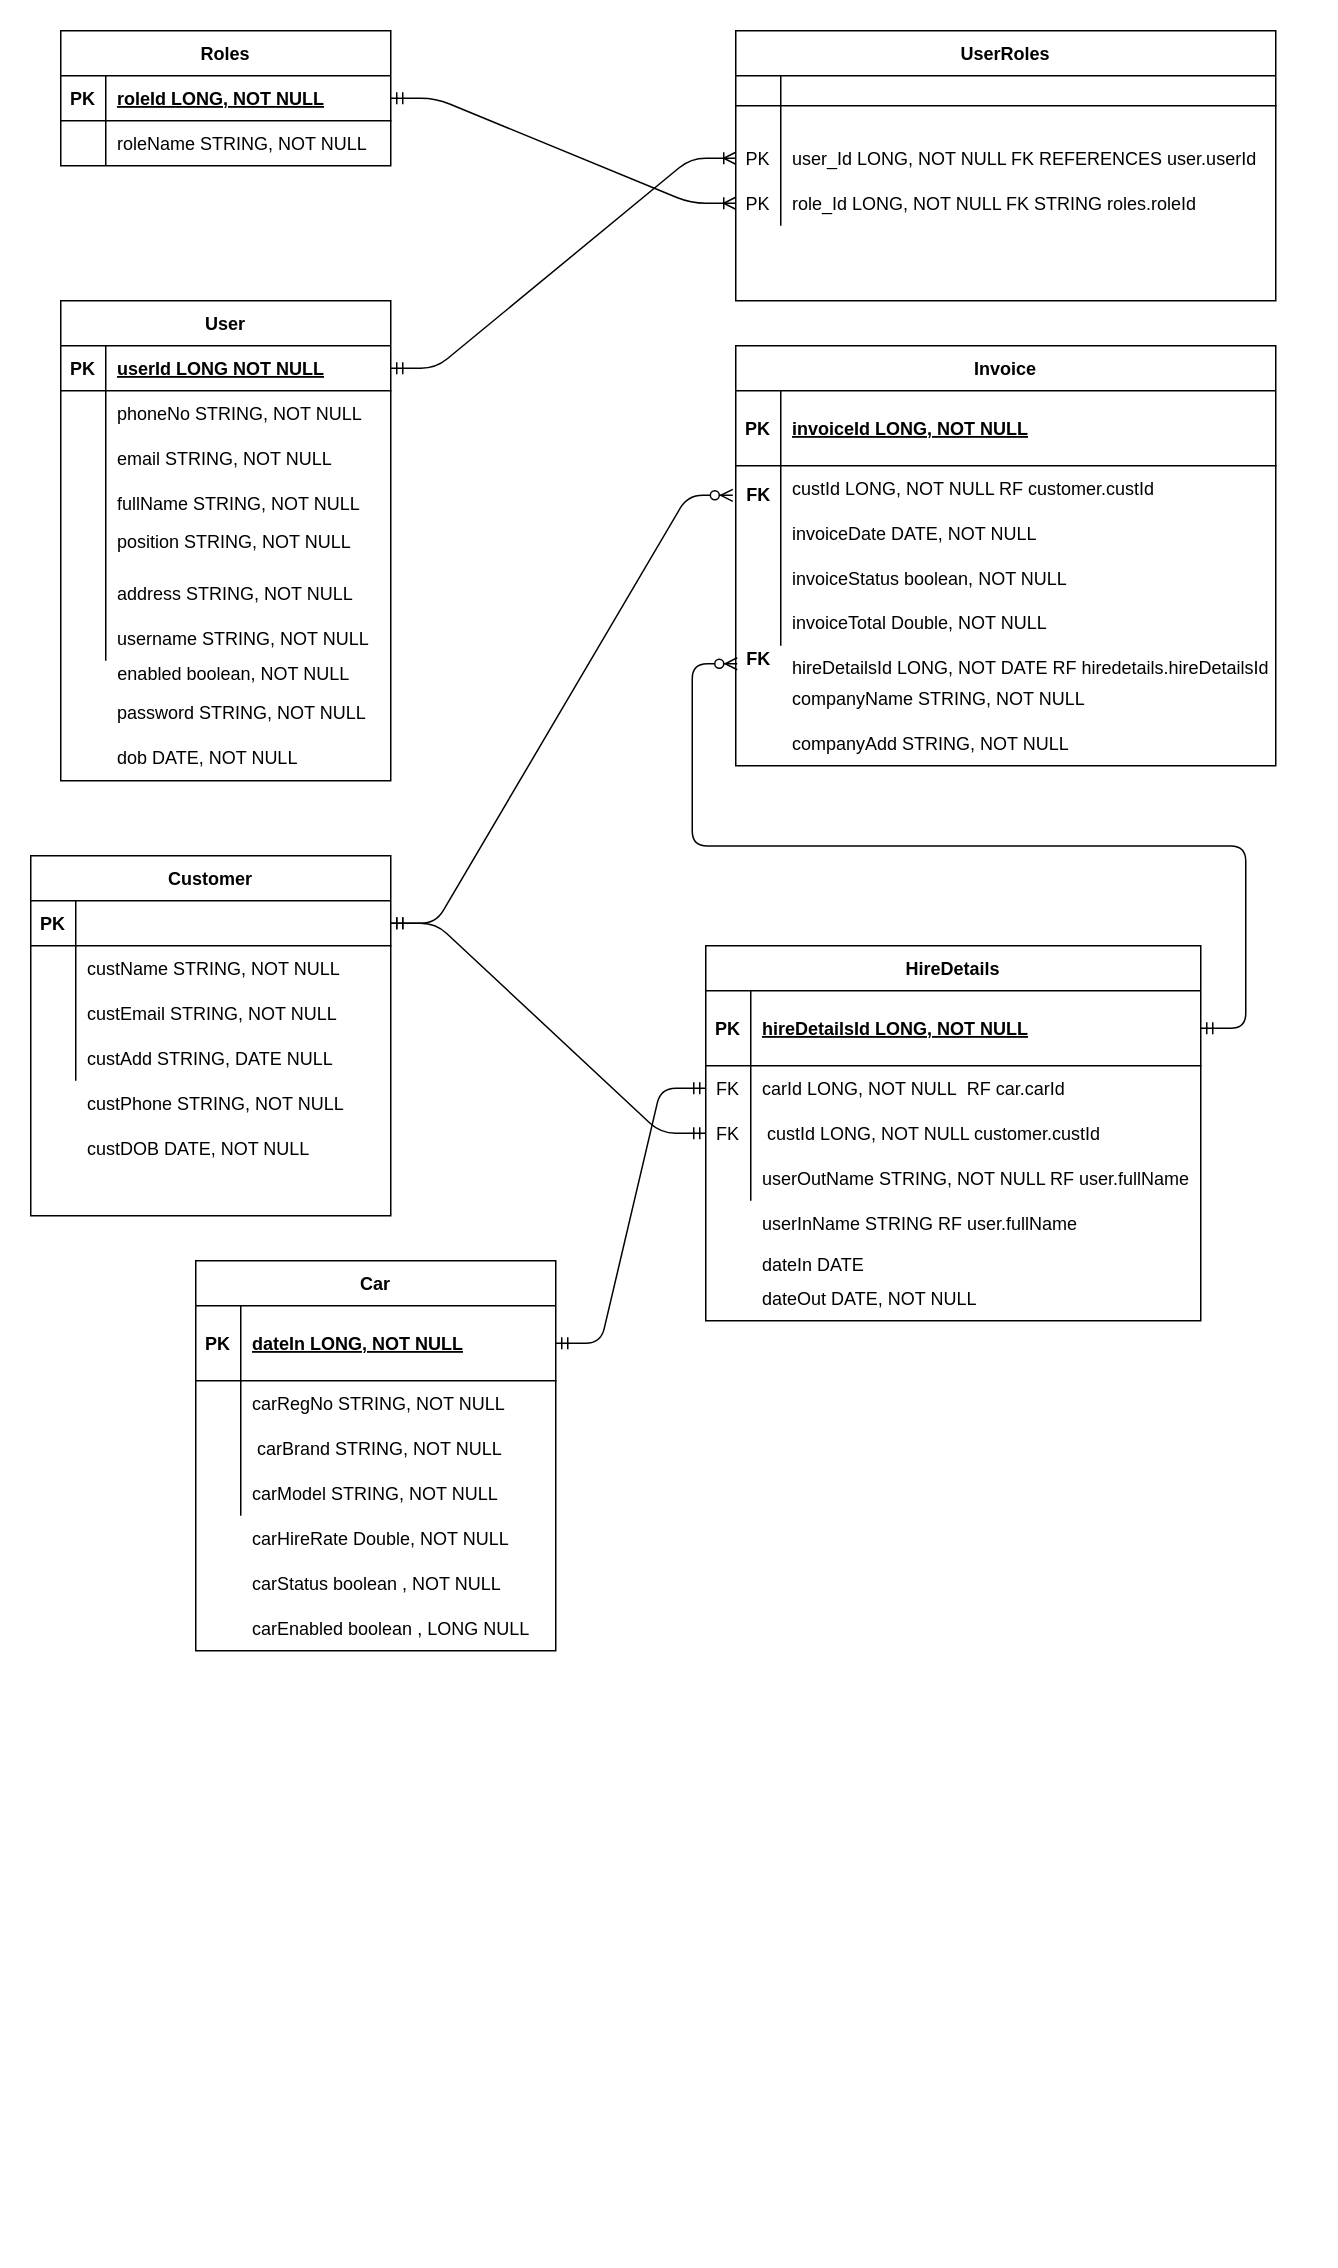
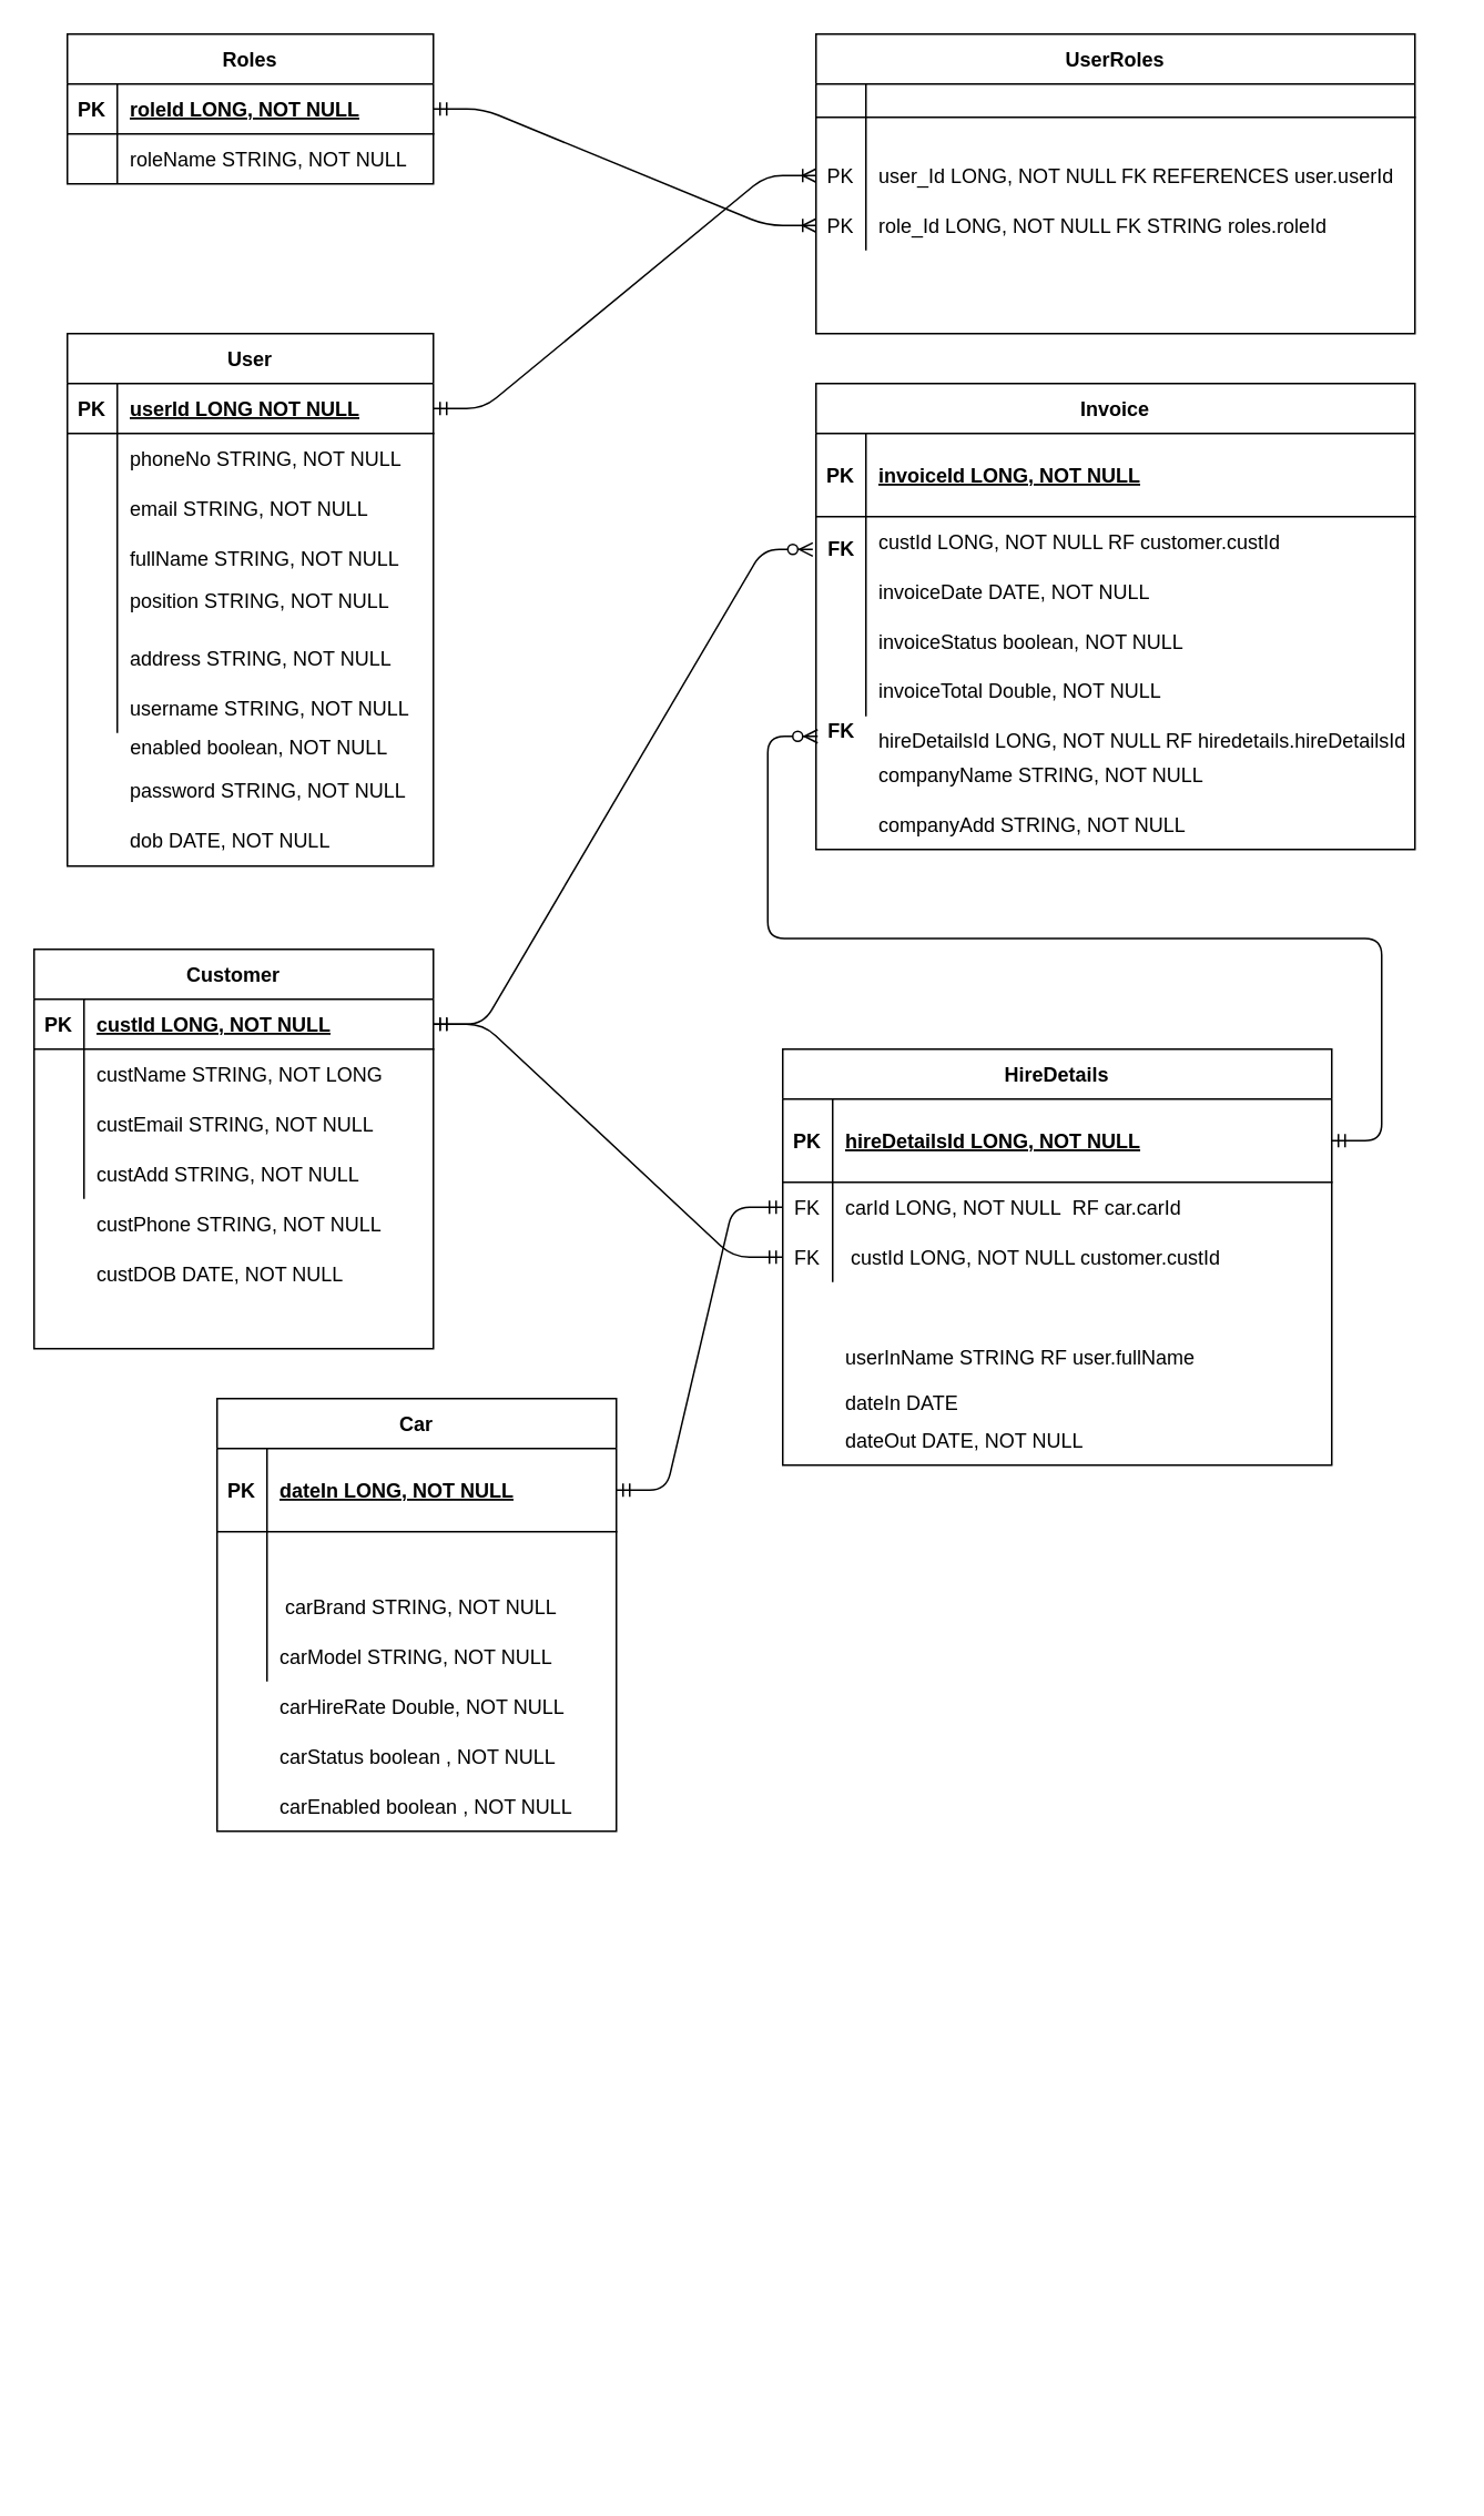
- <mxCell id="83" value="hireDetailsId LONG, NOT DATE RF hiredetails.hireDetailsId" style="shape=partialRectangle;connectable=0;fillColor=none;top=0;left=0;bottom=0;right=0;align=left;spacingLeft=6;overflow=hidden;" parent="1" vertex="1"><mxGeometry x="520" y="429" width="350" height="30" as="geometry" /></mxCell>
+ <mxCell id="83" value="hireDetailsId LONG, NOT NULL RF hiredetails.hireDetailsId" style="shape=partialRectangle;connectable=0;fillColor=none;top=0;left=0;bottom=0;right=0;align=left;spacingLeft=6;overflow=hidden;" parent="1" vertex="1"><mxGeometry x="520" y="429" width="350" height="30" as="geometry" /></mxCell>
+ <mxCell id="68" value="custId LONG, NOT NULL" style="shape=partialRectangle;connectable=0;fillColor=none;top=0;left=0;bottom=0;right=0;align=left;spacingLeft=6;fontStyle=5;overflow=hidden;" parent="66" vertex="1"><mxGeometry x="30" width="210" height="30" as="geometry" /></mxCell>
- <mxCell id="71" value="custName STRING, NOT NULL" style="shape=partialRectangle;connectable=0;fillColor=none;top=0;left=0;bottom=0;right=0;align=left;spacingLeft=6;overflow=hidden;" parent="69" vertex="1"><mxGeometry x="30" width="210" height="30" as="geometry" /></mxCell>
+ <mxCell id="71" value="custName STRING, NOT LONG" style="shape=partialRectangle;connectable=0;fillColor=none;top=0;left=0;bottom=0;right=0;align=left;spacingLeft=6;overflow=hidden;" parent="69" vertex="1"><mxGeometry x="30" width="210" height="30" as="geometry" /></mxCell>
- <mxCell id="77" value="custAdd STRING, DATE NULL" style="shape=partialRectangle;connectable=0;fillColor=none;top=0;left=0;bottom=0;right=0;align=left;spacingLeft=6;overflow=hidden;" parent="75" vertex="1"><mxGeometry x="30" width="210" height="30" as="geometry" /></mxCell>
+ <mxCell id="77" value="custAdd STRING, NOT NULL" style="shape=partialRectangle;connectable=0;fillColor=none;top=0;left=0;bottom=0;right=0;align=left;spacingLeft=6;overflow=hidden;" parent="75" vertex="1"><mxGeometry x="30" width="210" height="30" as="geometry" /></mxCell>
- <mxCell id="120" value="userOutName STRING, NOT NULL RF user.fullName" style="shape=partialRectangle;connectable=0;fillColor=none;top=0;left=0;bottom=0;right=0;align=left;spacingLeft=6;overflow=hidden;" parent="118" vertex="1"><mxGeometry x="30" width="300" height="30" as="geometry" /></mxCell>
- <mxCell id="92" value="carRegNo STRING, NOT NULL " style="shape=partialRectangle;connectable=0;fillColor=none;top=0;left=0;bottom=0;right=0;align=left;spacingLeft=6;overflow=hidden;" parent="90" vertex="1"><mxGeometry x="30" width="210" height="30" as="geometry" /></mxCell>
- <mxCell id="124" value="carEnabled boolean , LONG NULL" style="shape=partialRectangle;connectable=0;fillColor=none;top=0;left=0;bottom=0;right=0;align=left;spacingLeft=6;overflow=hidden;" parent="122" vertex="1"><mxGeometry x="30" width="300" height="30" as="geometry" /></mxCell>
+ <mxCell id="124" value="carEnabled boolean , NOT NULL" style="shape=partialRectangle;connectable=0;fillColor=none;top=0;left=0;bottom=0;right=0;align=left;spacingLeft=6;overflow=hidden;" parent="122" vertex="1"><mxGeometry x="30" width="300" height="30" as="geometry" /></mxCell>
